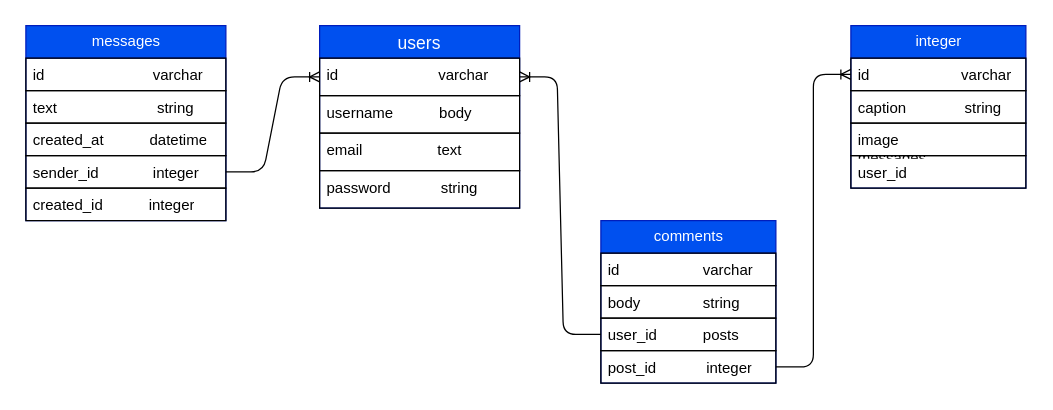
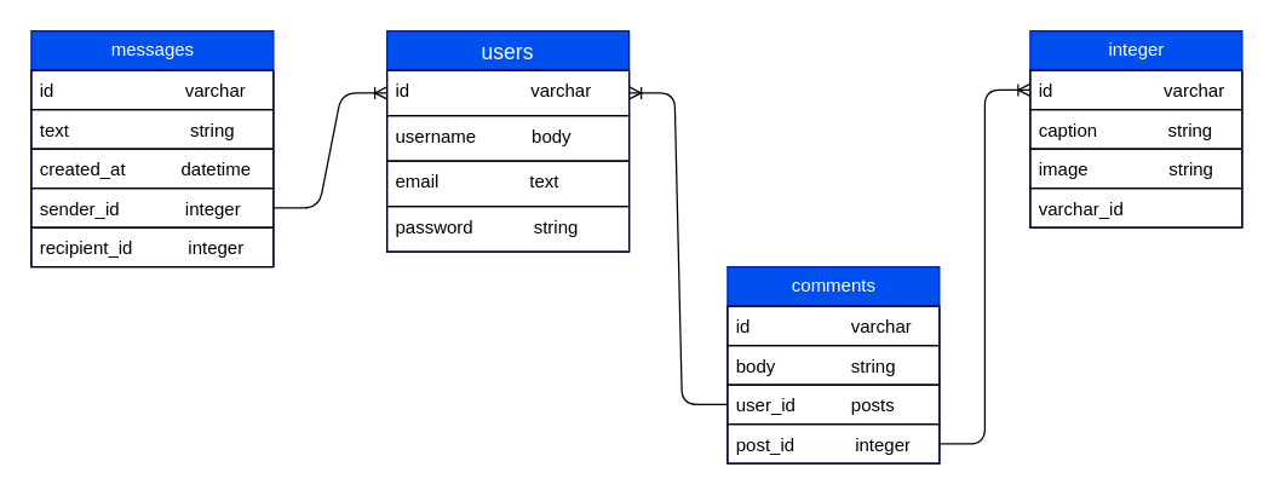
- <mxCell id="17" value="image&amp;nbsp; &amp;nbsp; &amp;nbsp; &amp;nbsp; &amp;nbsp; &amp;nbsp; &amp;nbsp; &amp;nbsp; messages" style="text;strokeColor=default;fillColor=none;align=left;verticalAlign=top;spacingLeft=4;spacingRight=4;overflow=hidden;rotatable=0;points=[[0,0.5],[1,0.5]];portConstraint=eastwest;whiteSpace=wrap;html=1;rounded=0;sketch=0;" parent="14" vertex="1"><mxGeometry y="78" width="140" height="26" as="geometry" /></mxCell>
+ <mxCell id="17" value="image&amp;nbsp; &amp;nbsp; &amp;nbsp; &amp;nbsp; &amp;nbsp; &amp;nbsp; &amp;nbsp; &amp;nbsp; string" style="text;strokeColor=default;fillColor=none;align=left;verticalAlign=top;spacingLeft=4;spacingRight=4;overflow=hidden;rotatable=0;points=[[0,0.5],[1,0.5]];portConstraint=eastwest;whiteSpace=wrap;html=1;rounded=0;sketch=0;" parent="14" vertex="1"><mxGeometry y="78" width="140" height="26" as="geometry" /></mxCell>
- <mxCell id="18" value="user_id" style="text;strokeColor=default;fillColor=none;align=left;verticalAlign=top;spacingLeft=4;spacingRight=4;overflow=hidden;rotatable=0;points=[[0,0.5],[1,0.5]];portConstraint=eastwest;whiteSpace=wrap;html=1;rounded=0;sketch=0;" parent="14" vertex="1"><mxGeometry y="104" width="140" height="26" as="geometry" /></mxCell>
+ <mxCell id="18" value="varchar_id" style="text;strokeColor=default;fillColor=none;align=left;verticalAlign=top;spacingLeft=4;spacingRight=4;overflow=hidden;rotatable=0;points=[[0,0.5],[1,0.5]];portConstraint=eastwest;whiteSpace=wrap;html=1;rounded=0;sketch=0;" parent="14" vertex="1"><mxGeometry y="104" width="140" height="26" as="geometry" /></mxCell>
- <mxCell id="13" value="created_id&amp;nbsp; &amp;nbsp; &amp;nbsp; &amp;nbsp; &amp;nbsp; &amp;nbsp;integer" style="text;strokeColor=default;fillColor=none;align=left;verticalAlign=top;spacingLeft=4;spacingRight=4;overflow=hidden;rotatable=0;points=[[0,0.5],[1,0.5]];portConstraint=eastwest;whiteSpace=wrap;html=1;rounded=0;sketch=0;" parent="8" vertex="1"><mxGeometry y="130" width="160" height="26" as="geometry" /></mxCell>
+ <mxCell id="13" value="recipient_id&amp;nbsp; &amp;nbsp; &amp;nbsp; &amp;nbsp; &amp;nbsp; &amp;nbsp;integer" style="text;strokeColor=default;fillColor=none;align=left;verticalAlign=top;spacingLeft=4;spacingRight=4;overflow=hidden;rotatable=0;points=[[0,0.5],[1,0.5]];portConstraint=eastwest;whiteSpace=wrap;html=1;rounded=0;sketch=0;" parent="8" vertex="1"><mxGeometry y="130" width="160" height="26" as="geometry" /></mxCell>
